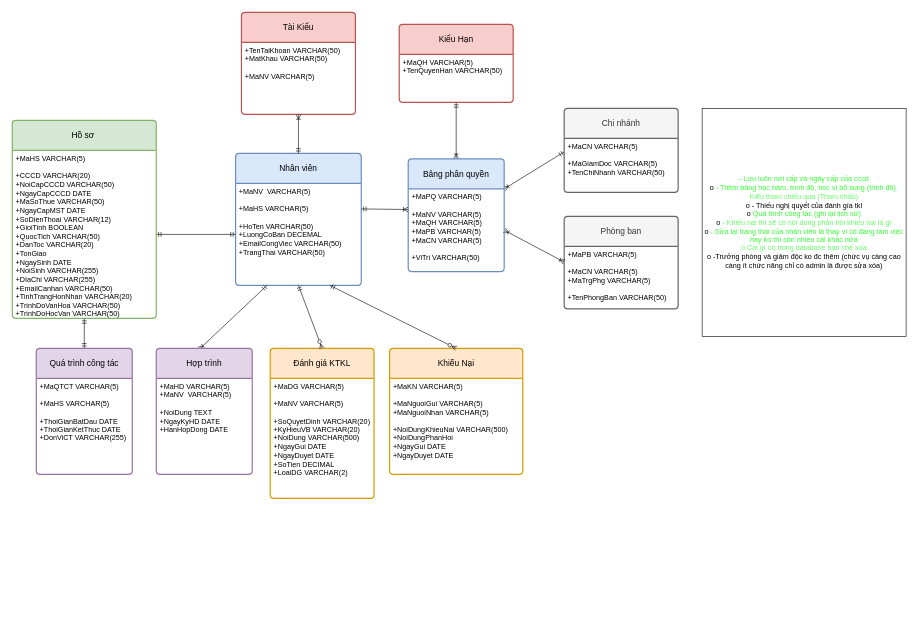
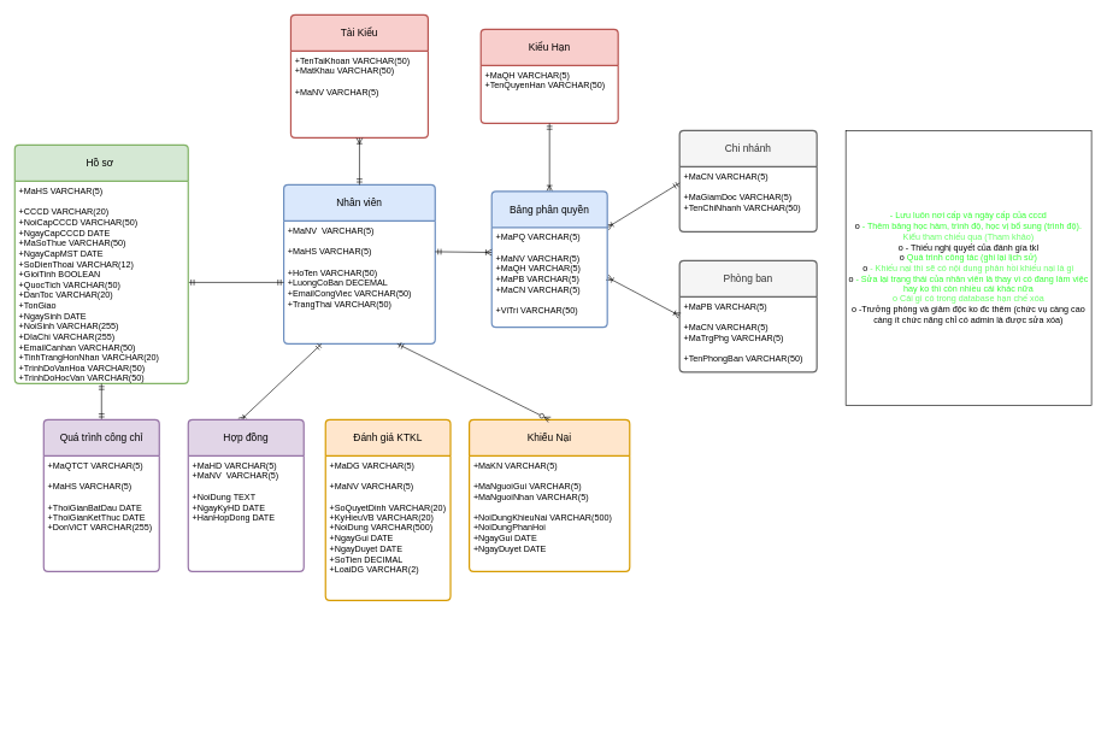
- <mxCell id="19" style="rounded=0;orthogonalLoop=1;jettySize=auto;html=1;exitX=0.5;exitY=1;exitDx=0;exitDy=0;entryX=0.5;entryY=0;entryDx=0;entryDy=0;endArrow=ERzeroToMany;endFill=0;startArrow=ERmandOne;startFill=0;" parent="1" source="8" target="13" edge="1"><mxGeometry relative="1" as="geometry" /></mxCell>
- <mxCell id="33" value="Quá trình công tác" style="swimlane;childLayout=stackLayout;horizontal=1;startSize=50;horizontalStack=0;rounded=1;fontSize=14;fontStyle=0;strokeWidth=2;resizeParent=0;resizeLast=1;shadow=0;dashed=0;align=center;arcSize=4;whiteSpace=wrap;html=1;fillColor=#e1d5e7;strokeColor=#9673a6;" vertex="1" parent="1"><mxGeometry x="60" y="580" width="160" height="210" as="geometry" /></mxCell>
+ <mxCell id="33" value="Quá trình công chỉ" style="swimlane;childLayout=stackLayout;horizontal=1;startSize=50;horizontalStack=0;rounded=1;fontSize=14;fontStyle=0;strokeWidth=2;resizeParent=0;resizeLast=1;shadow=0;dashed=0;align=center;arcSize=4;whiteSpace=wrap;html=1;fillColor=#e1d5e7;strokeColor=#9673a6;" vertex="1" parent="1"><mxGeometry x="60" y="580" width="160" height="210" as="geometry" /></mxCell>
- <mxCell id="25" value="Hợp trình" style="swimlane;childLayout=stackLayout;horizontal=1;startSize=50;horizontalStack=0;rounded=1;fontSize=14;fontStyle=0;strokeWidth=2;resizeParent=0;resizeLast=1;shadow=0;dashed=0;align=center;arcSize=4;whiteSpace=wrap;html=1;fillColor=#e1d5e7;strokeColor=#9673a6;" parent="1" vertex="1"><mxGeometry x="260" y="580" width="160" height="210" as="geometry" /></mxCell>
+ <mxCell id="25" value="Hợp đồng" style="swimlane;childLayout=stackLayout;horizontal=1;startSize=50;horizontalStack=0;rounded=1;fontSize=14;fontStyle=0;strokeWidth=2;resizeParent=0;resizeLast=1;shadow=0;dashed=0;align=center;arcSize=4;whiteSpace=wrap;html=1;fillColor=#e1d5e7;strokeColor=#9673a6;" parent="1" vertex="1"><mxGeometry x="260" y="580" width="160" height="210" as="geometry" /></mxCell>
